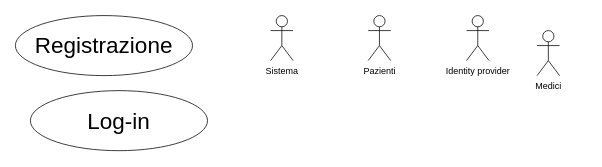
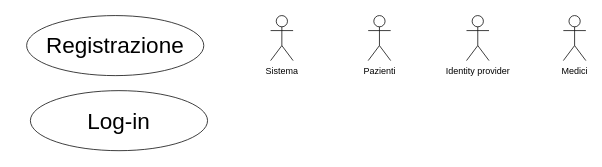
- <mxCell id="5" value="&lt;font style=&quot;font-size: 30px;&quot;&gt;Registrazione&lt;/font&gt;" style="ellipse;whiteSpace=wrap;html=1;" vertex="1" parent="1"><mxGeometry x="20" y="20" width="236" height="80" as="geometry" /></mxCell>
+ <mxCell id="5" value="&lt;font style=&quot;font-size: 30px;&quot;&gt;Registrazione&lt;/font&gt;" style="ellipse;whiteSpace=wrap;html=1;" vertex="1" parent="1"><mxGeometry x="35" y="20" width="236" height="80" as="geometry" /></mxCell>
- <mxCell id="3" value="Medici" style="shape=umlActor;verticalLabelPosition=bottom;verticalAlign=top;html=1;outlineConnect=0;" vertex="1" parent="1"><mxGeometry x="715" y="40" width="30" height="60" as="geometry" /></mxCell>
+ <mxCell id="3" value="Medici" style="shape=umlActor;verticalLabelPosition=bottom;verticalAlign=top;html=1;outlineConnect=0;" vertex="1" parent="1"><mxGeometry x="750" y="20" width="30" height="60" as="geometry" /></mxCell>
